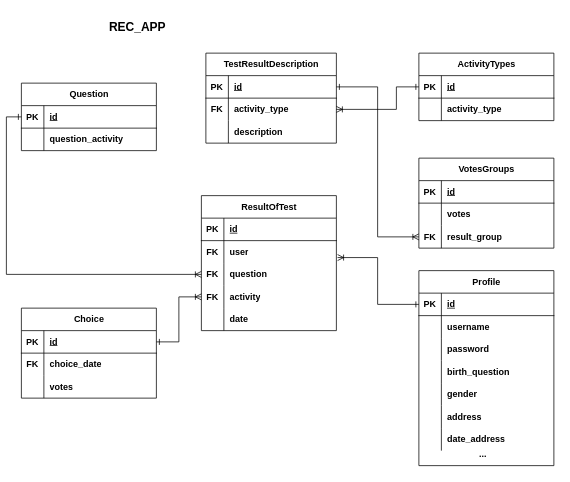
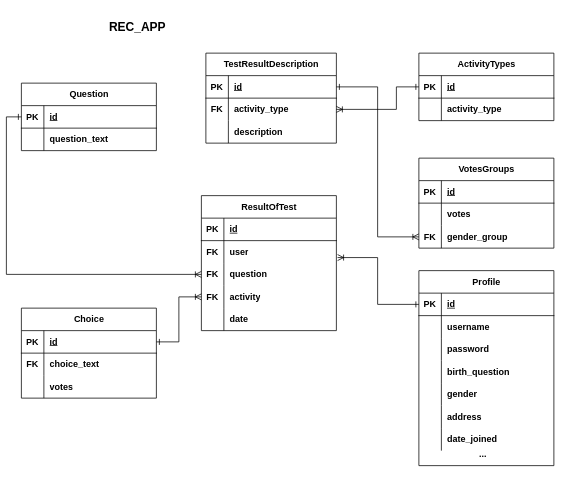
- <mxCell id="18" value="&lt;div style=&quot;border-color: var(--border-color); font-weight: 700;&quot;&gt;question_activity&lt;/div&gt;" style="shape=partialRectangle;connectable=0;fillColor=none;top=0;left=0;bottom=0;right=0;align=left;spacingLeft=6;overflow=hidden;whiteSpace=wrap;html=1;fontFamily=Helvetica;" parent="16" vertex="1"><mxGeometry x="30" width="150" height="30" as="geometry"><mxRectangle width="150" height="30" as="alternateBounds" /></mxGeometry></mxCell>
+ <mxCell id="18" value="&lt;div style=&quot;border-color: var(--border-color); font-weight: 700;&quot;&gt;question_text&lt;/div&gt;" style="shape=partialRectangle;connectable=0;fillColor=none;top=0;left=0;bottom=0;right=0;align=left;spacingLeft=6;overflow=hidden;whiteSpace=wrap;html=1;fontFamily=Helvetica;" parent="16" vertex="1"><mxGeometry x="30" width="150" height="30" as="geometry"><mxRectangle width="150" height="30" as="alternateBounds" /></mxGeometry></mxCell>
- <mxCell id="92" value="&lt;b&gt;result_group&lt;/b&gt;" style="shape=partialRectangle;connectable=0;fillColor=none;top=0;left=0;bottom=0;right=0;align=left;spacingLeft=6;overflow=hidden;whiteSpace=wrap;html=1;fontFamily=Helvetica;" vertex="1" parent="90"><mxGeometry x="30" width="150" height="30" as="geometry"><mxRectangle width="150" height="30" as="alternateBounds" /></mxGeometry></mxCell>
+ <mxCell id="92" value="&lt;b&gt;gender_group&lt;/b&gt;" style="shape=partialRectangle;connectable=0;fillColor=none;top=0;left=0;bottom=0;right=0;align=left;spacingLeft=6;overflow=hidden;whiteSpace=wrap;html=1;fontFamily=Helvetica;" vertex="1" parent="90"><mxGeometry x="30" width="150" height="30" as="geometry"><mxRectangle width="150" height="30" as="alternateBounds" /></mxGeometry></mxCell>
- <mxCell id="8" value="&lt;div style=&quot;border-color: var(--border-color); font-weight: 700;&quot;&gt;choice_date&lt;/div&gt;" style="shape=partialRectangle;connectable=0;fillColor=none;top=0;left=0;bottom=0;right=0;align=left;spacingLeft=6;overflow=hidden;whiteSpace=wrap;html=1;fontFamily=Helvetica;" parent="6" vertex="1"><mxGeometry x="30" width="150" height="30" as="geometry"><mxRectangle width="150" height="30" as="alternateBounds" /></mxGeometry></mxCell>
+ <mxCell id="8" value="&lt;div style=&quot;border-color: var(--border-color); font-weight: 700;&quot;&gt;choice_text&lt;/div&gt;" style="shape=partialRectangle;connectable=0;fillColor=none;top=0;left=0;bottom=0;right=0;align=left;spacingLeft=6;overflow=hidden;whiteSpace=wrap;html=1;fontFamily=Helvetica;" parent="6" vertex="1"><mxGeometry x="30" width="150" height="30" as="geometry"><mxRectangle width="150" height="30" as="alternateBounds" /></mxGeometry></mxCell>
- <mxCell id="72" value="&lt;div style=&quot;border-color: var(--border-color); font-weight: 700;&quot;&gt;date_address&lt;/div&gt;" style="shape=partialRectangle;connectable=0;fillColor=none;top=0;left=0;bottom=0;right=0;align=left;spacingLeft=6;overflow=hidden;whiteSpace=wrap;html=1;fontFamily=Helvetica;" parent="70" vertex="1"><mxGeometry x="30" width="150" height="30" as="geometry"><mxRectangle width="150" height="30" as="alternateBounds" /></mxGeometry></mxCell>
+ <mxCell id="72" value="&lt;div style=&quot;border-color: var(--border-color); font-weight: 700;&quot;&gt;date_joined&lt;/div&gt;" style="shape=partialRectangle;connectable=0;fillColor=none;top=0;left=0;bottom=0;right=0;align=left;spacingLeft=6;overflow=hidden;whiteSpace=wrap;html=1;fontFamily=Helvetica;" parent="70" vertex="1"><mxGeometry x="30" width="150" height="30" as="geometry"><mxRectangle width="150" height="30" as="alternateBounds" /></mxGeometry></mxCell>
